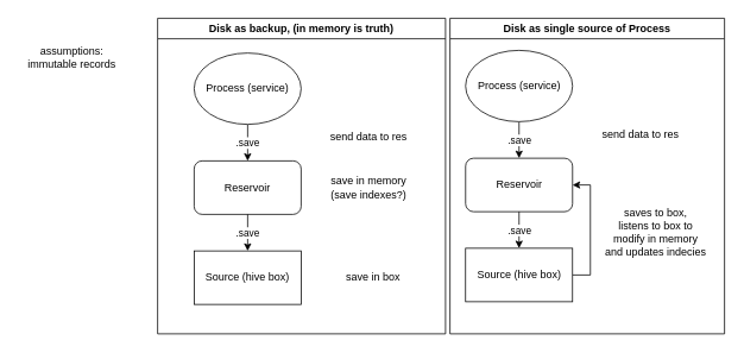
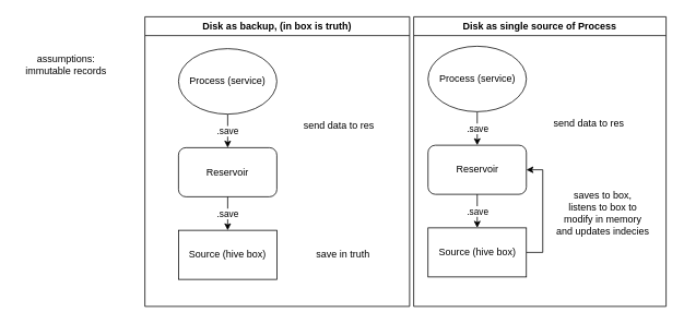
- <mxCell id="3" value="Disk as backup, (in memory is truth)" style="swimlane;" vertex="1" parent="1"><mxGeometry x="176" y="20" width="323" height="354" as="geometry" /></mxCell>
+ <mxCell id="3" value="Disk as backup, (in box is truth)" style="swimlane;" vertex="1" parent="1"><mxGeometry x="176" y="20" width="323" height="354" as="geometry" /></mxCell>
- <mxCell id="2" value="assumptions:&lt;br&gt;immutable records" style="text;html=1;strokeColor=none;fillColor=none;align=center;verticalAlign=middle;whiteSpace=wrap;rounded=0;" vertex="1" parent="1"><mxGeometry x="20" y="54" width="120" height="20" as="geometry" /></mxCell>
+ <mxCell id="2" value="assumptions:&lt;br&gt;immutable records" style="text;html=1;strokeColor=none;fillColor=none;align=center;verticalAlign=middle;whiteSpace=wrap;rounded=0;" vertex="1" parent="1"><mxGeometry x="20" y="69" width="120" height="20" as="geometry" /></mxCell>
- <mxCell id="10" value="save in memory&lt;br&gt;(save indexes?)" style="text;html=1;strokeColor=none;fillColor=none;align=center;verticalAlign=middle;whiteSpace=wrap;rounded=0;" vertex="1" parent="3"><mxGeometry x="177" y="172" width="120" height="36" as="geometry" /></mxCell>
- <mxCell id="9" value="save in box" style="text;html=1;strokeColor=none;fillColor=none;align=center;verticalAlign=middle;whiteSpace=wrap;rounded=0;" vertex="1" parent="3"><mxGeometry x="182" y="281" width="120" height="20" as="geometry" /></mxCell>
+ <mxCell id="9" value="save in truth" style="text;html=1;strokeColor=none;fillColor=none;align=center;verticalAlign=middle;whiteSpace=wrap;rounded=0;" vertex="1" parent="3"><mxGeometry x="182" y="281" width="120" height="20" as="geometry" /></mxCell>
